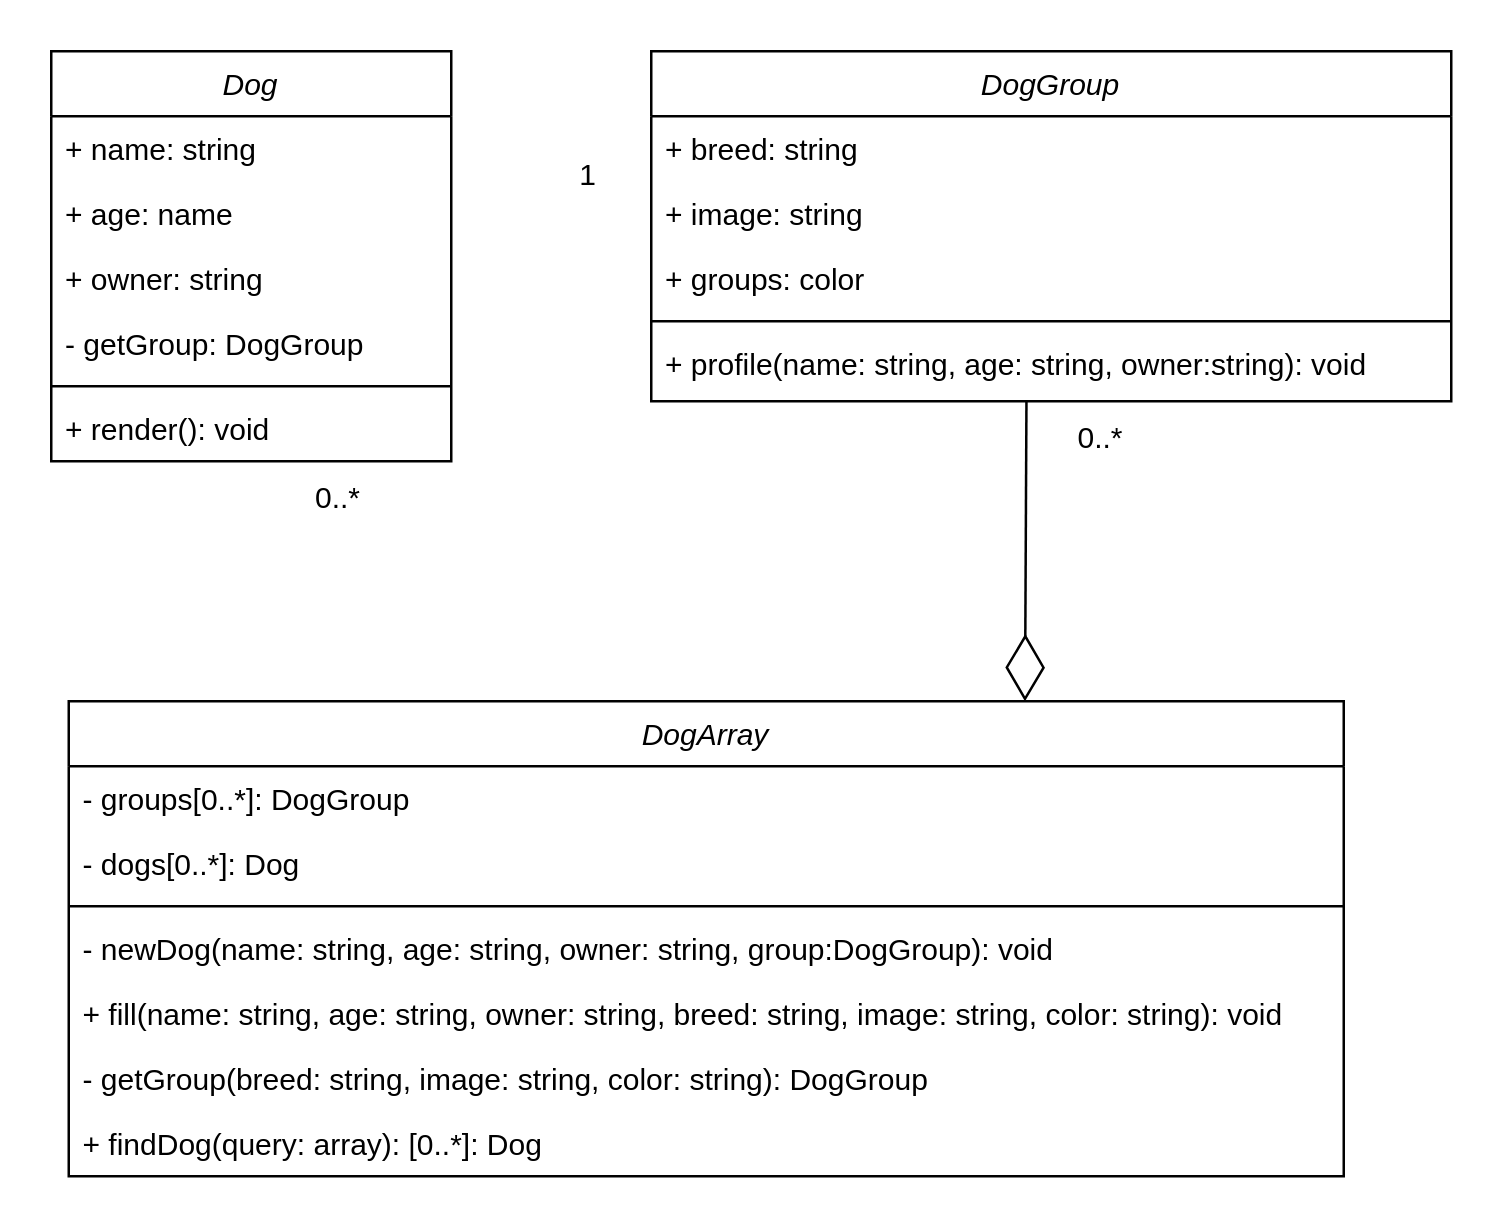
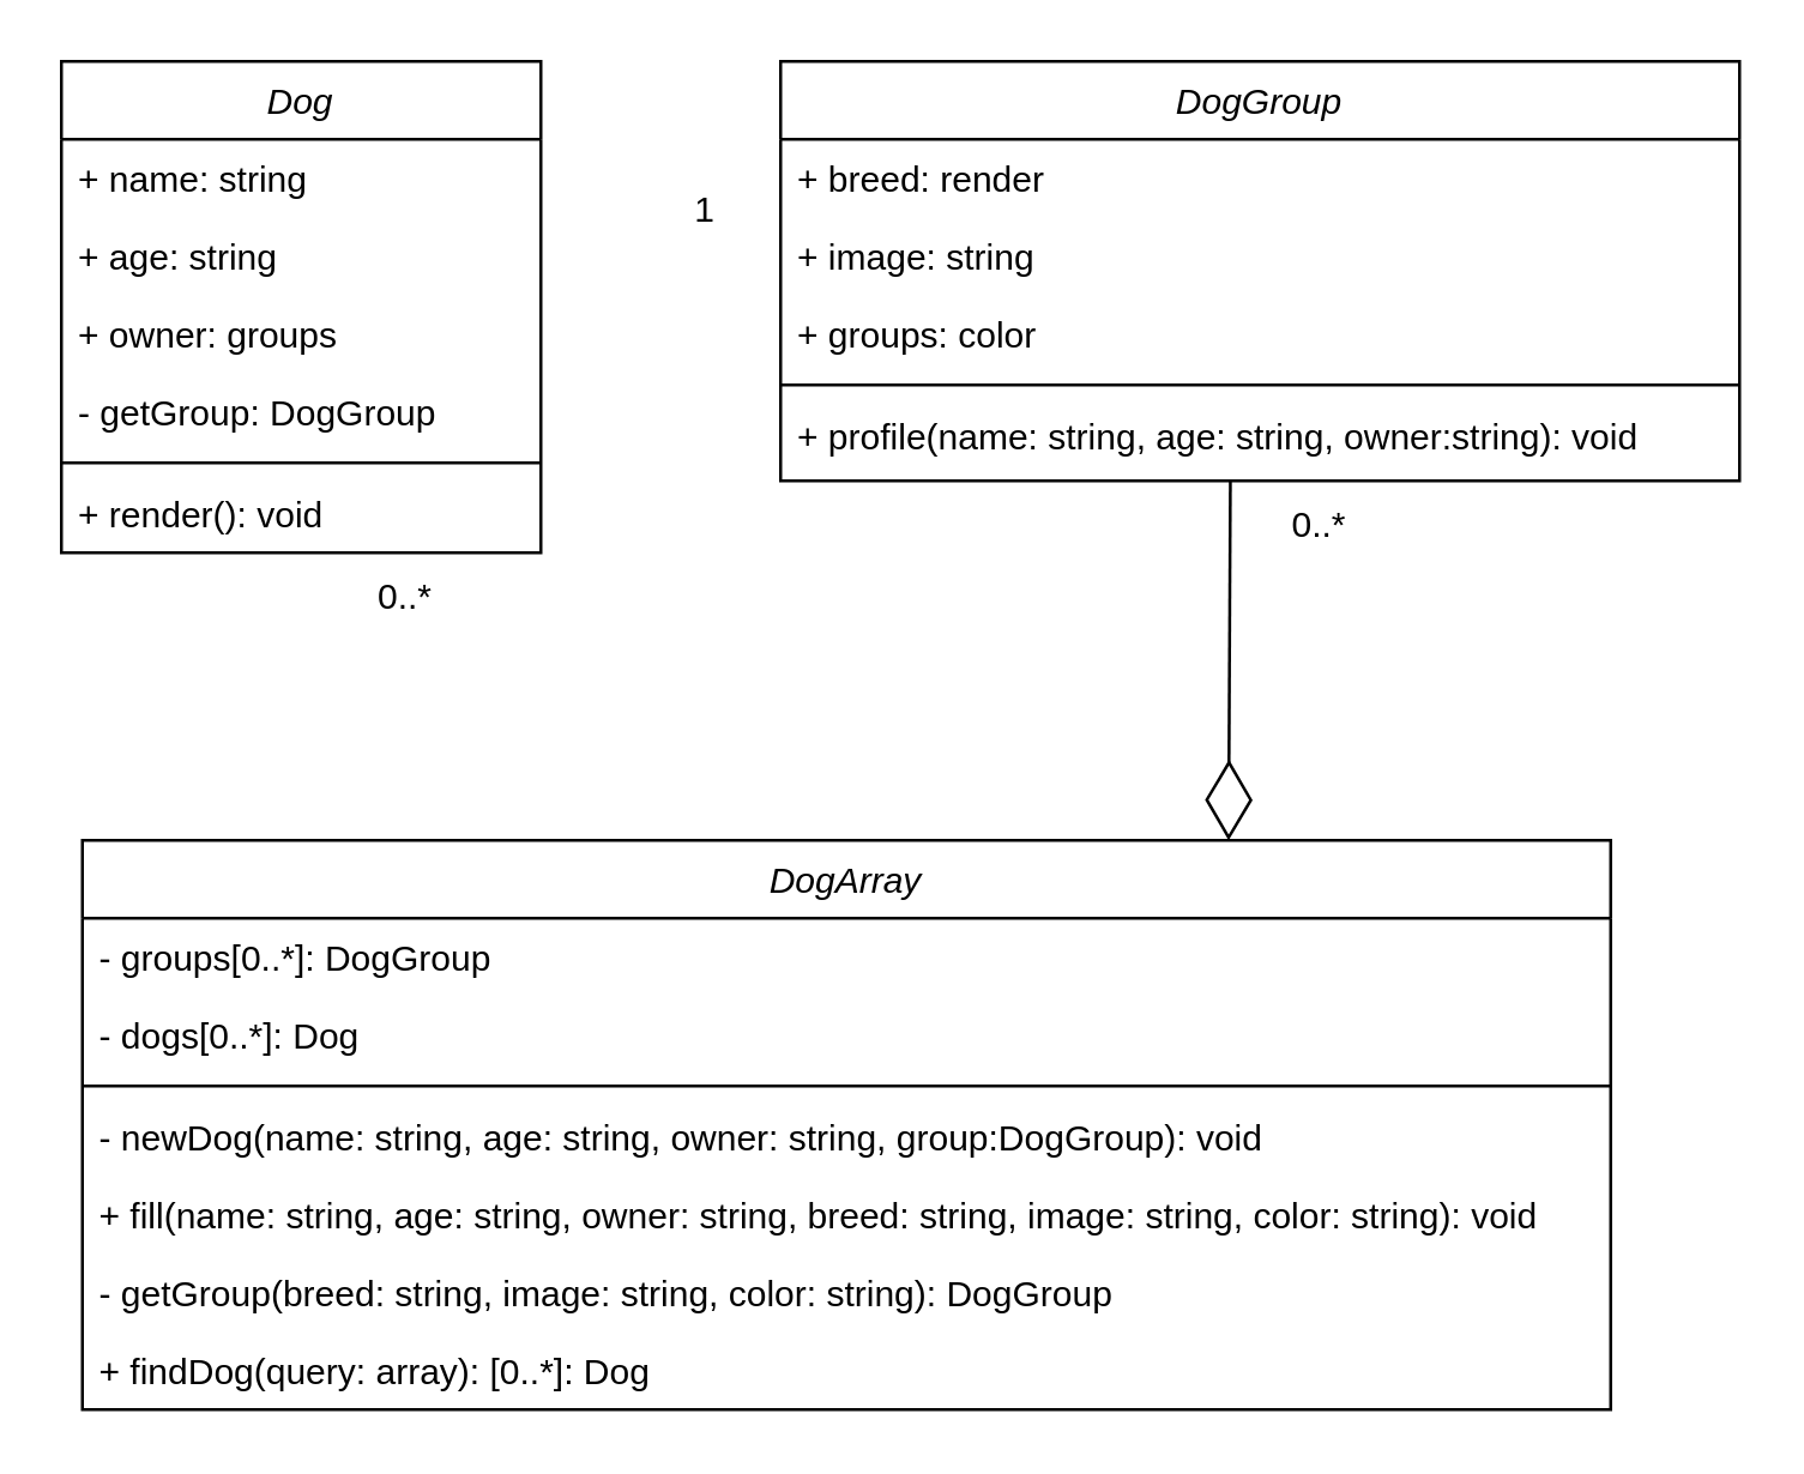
- <mxCell id="10" value="+ breed: string" style="text;align=left;verticalAlign=top;spacingLeft=4;spacingRight=4;overflow=hidden;rotatable=0;points=[[0,0.5],[1,0.5]];portConstraint=eastwest;" vertex="1" parent="9"><mxGeometry y="26" width="320" height="26" as="geometry" /></mxCell>
+ <mxCell id="10" value="+ breed: render" style="text;align=left;verticalAlign=top;spacingLeft=4;spacingRight=4;overflow=hidden;rotatable=0;points=[[0,0.5],[1,0.5]];portConstraint=eastwest;" vertex="1" parent="9"><mxGeometry y="26" width="320" height="26" as="geometry" /></mxCell>
- <mxCell id="4" value="+ age: name" style="text;align=left;verticalAlign=top;spacingLeft=4;spacingRight=4;overflow=hidden;rotatable=0;points=[[0,0.5],[1,0.5]];portConstraint=eastwest;rounded=0;shadow=0;html=0;" vertex="1" parent="2"><mxGeometry y="52" width="160" height="26" as="geometry" /></mxCell>
+ <mxCell id="4" value="+ age: string" style="text;align=left;verticalAlign=top;spacingLeft=4;spacingRight=4;overflow=hidden;rotatable=0;points=[[0,0.5],[1,0.5]];portConstraint=eastwest;rounded=0;shadow=0;html=0;" vertex="1" parent="2"><mxGeometry y="52" width="160" height="26" as="geometry" /></mxCell>
- <mxCell id="5" value="+ owner: string" style="text;align=left;verticalAlign=top;spacingLeft=4;spacingRight=4;overflow=hidden;rotatable=0;points=[[0,0.5],[1,0.5]];portConstraint=eastwest;rounded=0;shadow=0;html=0;" vertex="1" parent="2"><mxGeometry y="78" width="160" height="26" as="geometry" /></mxCell>
+ <mxCell id="5" value="+ owner: groups" style="text;align=left;verticalAlign=top;spacingLeft=4;spacingRight=4;overflow=hidden;rotatable=0;points=[[0,0.5],[1,0.5]];portConstraint=eastwest;rounded=0;shadow=0;html=0;" vertex="1" parent="2"><mxGeometry y="78" width="160" height="26" as="geometry" /></mxCell>
